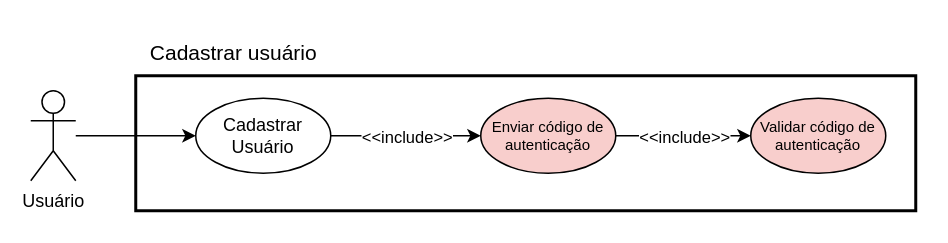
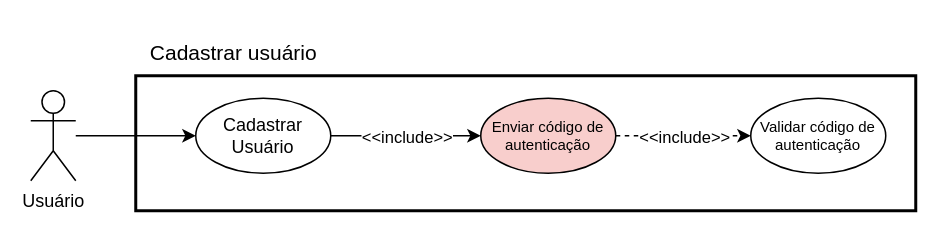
- <mxCell id="7" style="edgeStyle=orthogonalEdgeStyle;rounded=0;orthogonalLoop=1;jettySize=auto;html=1;exitX=1;exitY=0.5;exitDx=0;exitDy=0;entryX=0;entryY=0.5;entryDx=0;entryDy=0;" parent="1" source="9" target="10" edge="1"><mxGeometry relative="1" as="geometry" /></mxCell>
+ <mxCell id="7" style="edgeStyle=orthogonalEdgeStyle;rounded=0;orthogonalLoop=1;jettySize=auto;html=1;exitX=1;exitY=0.5;exitDx=0;exitDy=0;entryX=0;entryY=0.5;entryDx=0;entryDy=0;dashed=1;" parent="1" source="9" target="10" edge="1"><mxGeometry relative="1" as="geometry" /></mxCell>
- <mxCell id="10" value="Validar código de autenticação" style="ellipse;whiteSpace=wrap;html=1;fontSize=10;fillColor=#f8cecc;" parent="1" vertex="1"><mxGeometry x="500" y="65" width="90" height="50" as="geometry" /></mxCell>
+ <mxCell id="10" value="Validar código de autenticação" style="ellipse;whiteSpace=wrap;html=1;fontSize=10;" parent="1" vertex="1"><mxGeometry x="500" y="65" width="90" height="50" as="geometry" /></mxCell>
